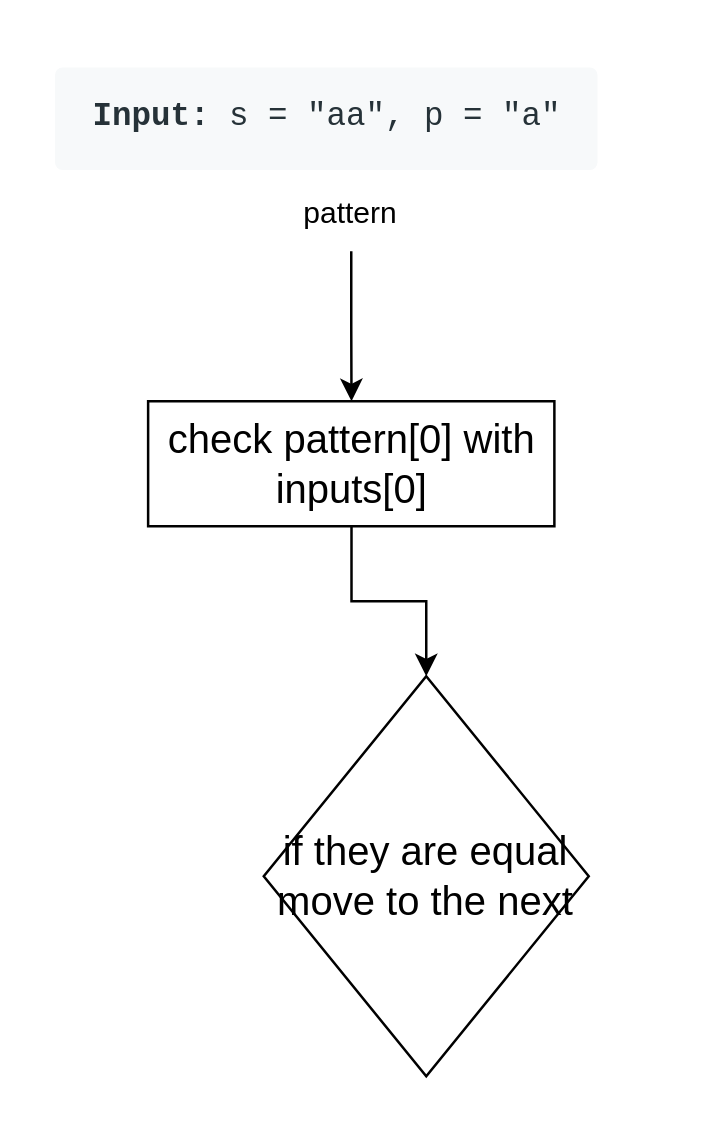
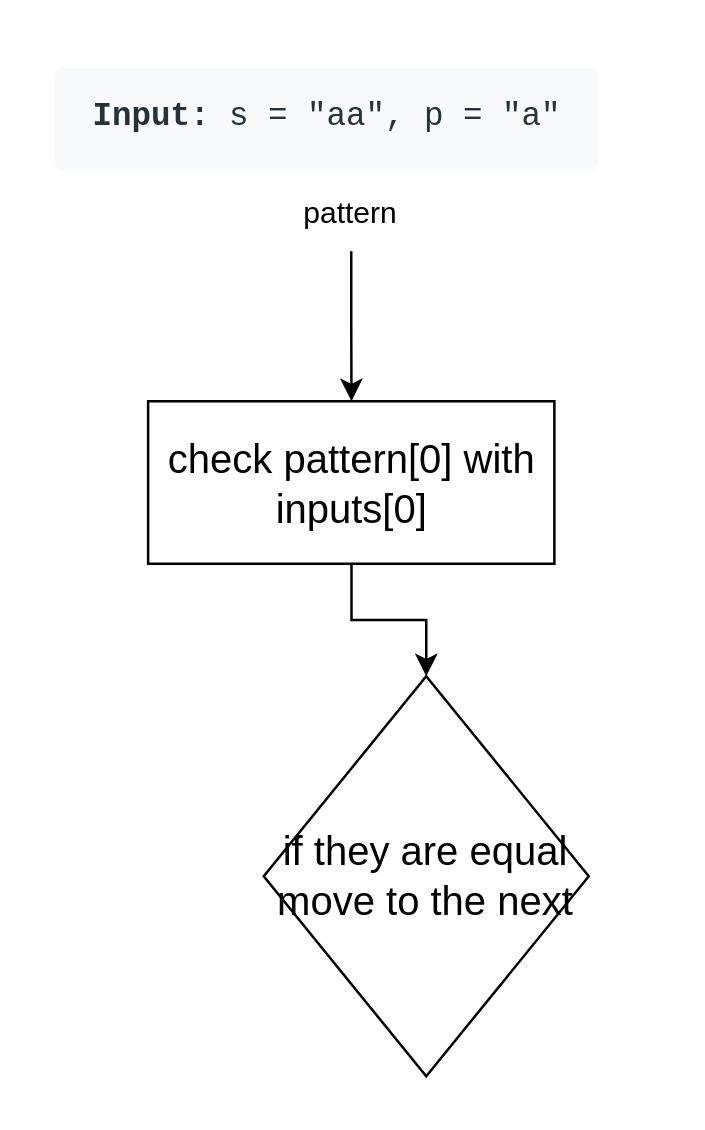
- <mxCell id="4" value="&lt;font style=&quot;font-size: 16px;&quot;&gt;check pattern[0] with inputs[0]&lt;/font&gt;" style="rounded=0;whiteSpace=wrap;html=1;" vertex="1" parent="1"><mxGeometry x="58.75" y="160" width="162.5" height="50" as="geometry" /></mxCell>
+ <mxCell id="4" value="&lt;font style=&quot;font-size: 16px;&quot;&gt;check pattern[0] with inputs[0]&lt;/font&gt;" style="rounded=0;whiteSpace=wrap;html=1;" vertex="1" parent="1"><mxGeometry x="58.75" y="160" width="162.5" height="65" as="geometry" /></mxCell>
